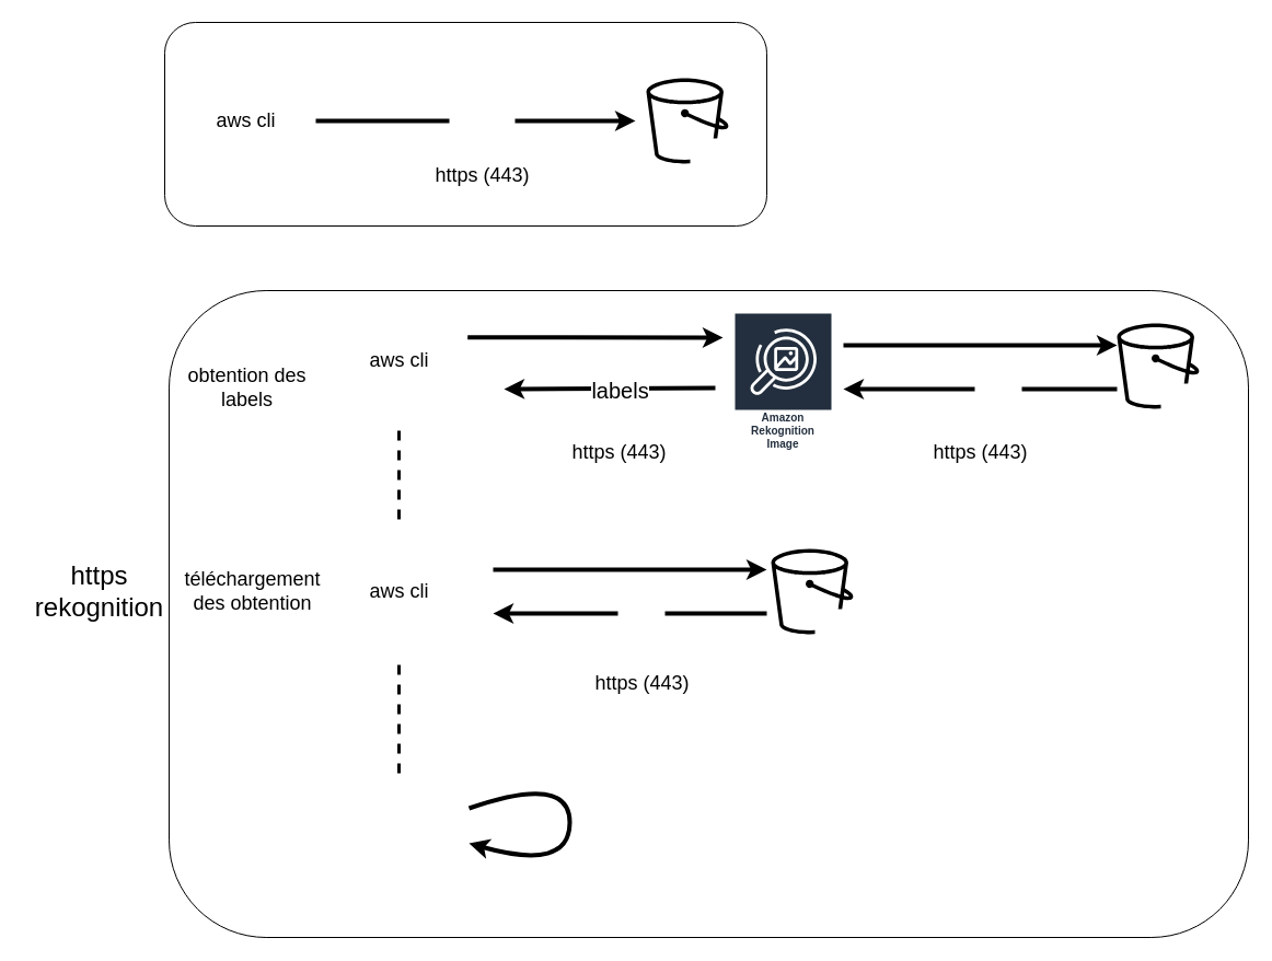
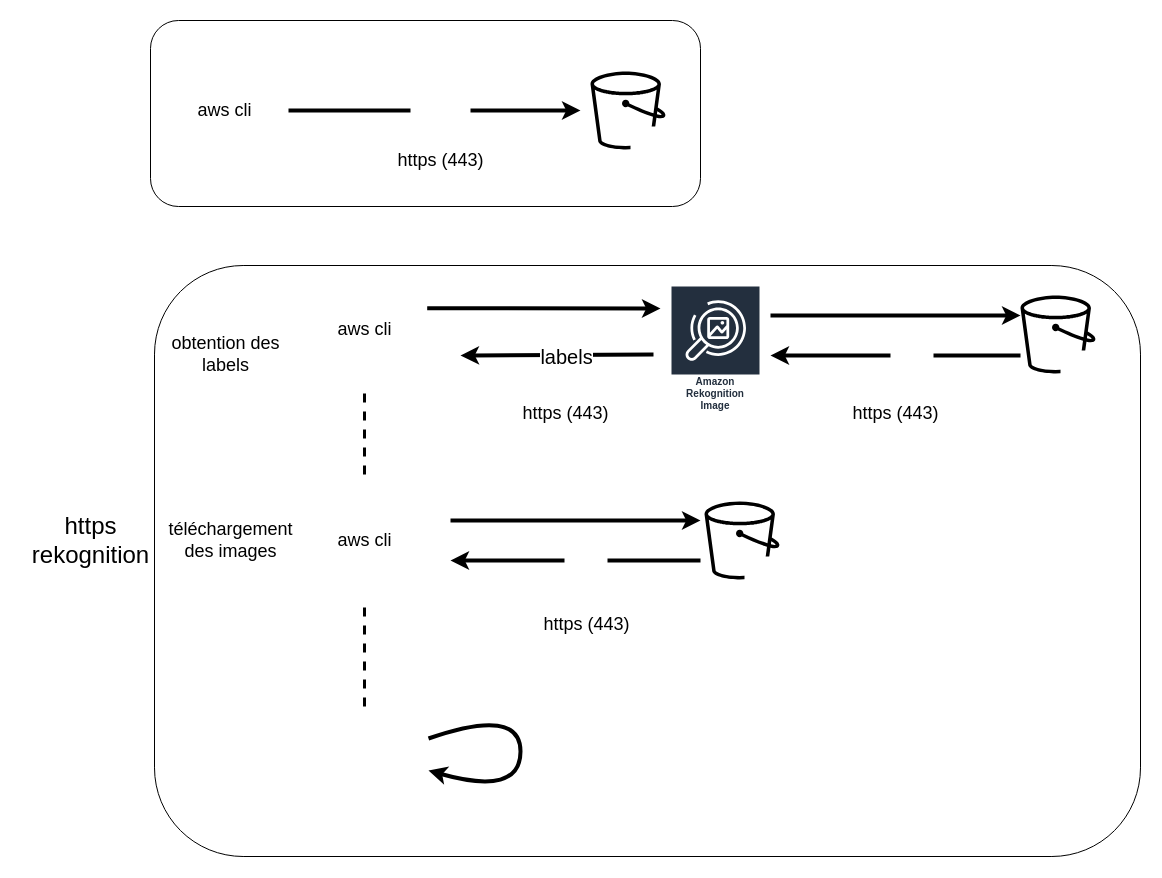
- <mxCell id="37" value="&lt;div&gt;téléchargement&lt;/div&gt;&lt;div&gt;des obtention&lt;br&gt;&lt;/div&gt;" style="text;html=1;align=center;verticalAlign=middle;resizable=0;points=[];autosize=1;strokeColor=none;fillColor=none;fontSize=18;" vertex="1" parent="1"><mxGeometry x="155" y="510" width="150" height="60" as="geometry" /></mxCell>
+ <mxCell id="37" value="&lt;div&gt;téléchargement&lt;/div&gt;&lt;div&gt;des images&lt;br&gt;&lt;/div&gt;" style="text;html=1;align=center;verticalAlign=middle;resizable=0;points=[];autosize=1;strokeColor=none;fillColor=none;fontSize=18;" vertex="1" parent="1"><mxGeometry x="155" y="510" width="150" height="60" as="geometry" /></mxCell>
